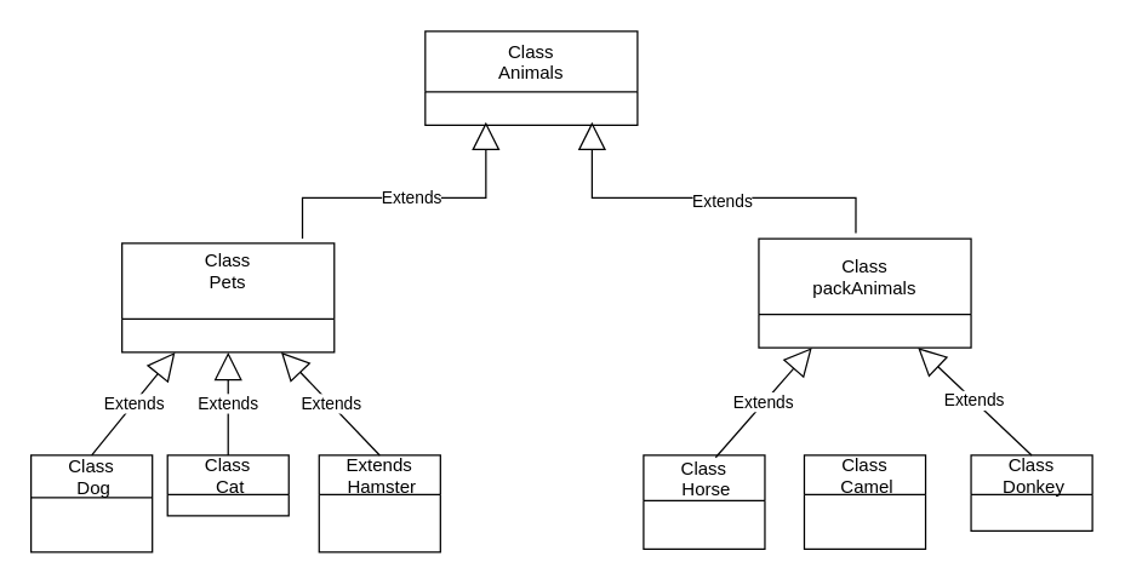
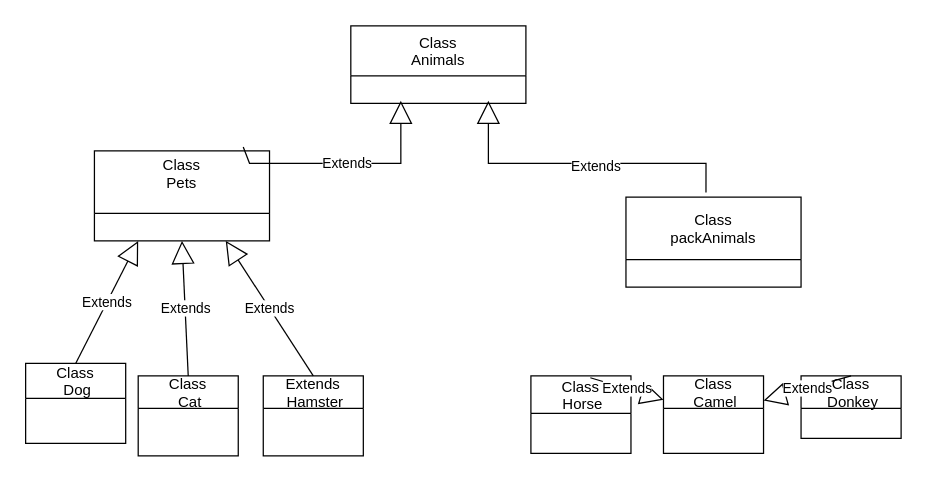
- <mxCell id="3" value="Class &#10;Pets&#10;" style="swimlane;fontStyle=0;childLayout=stackLayout;horizontal=1;startSize=50;fillColor=none;horizontalStack=0;resizeParent=1;resizeParentMax=0;resizeLast=0;collapsible=1;marginBottom=0;" parent="1" vertex="1"><mxGeometry x="80" y="160" width="140" height="72" as="geometry" /></mxCell>
+ <mxCell id="3" value="Class &#10;Pets&#10;" style="swimlane;fontStyle=0;childLayout=stackLayout;horizontal=1;startSize=50;fillColor=none;horizontalStack=0;resizeParent=1;resizeParentMax=0;resizeLast=0;collapsible=1;marginBottom=0;" parent="1" vertex="1"><mxGeometry x="75" y="120" width="140" height="72" as="geometry" /></mxCell>
- <mxCell id="17" value="Extends" style="endArrow=block;endSize=16;endFill=0;html=1;rounded=0;exitX=0.5;exitY=0;exitDx=0;exitDy=0;entryX=0.75;entryY=1;entryDx=0;entryDy=0;" parent="1" source="12" target="4" edge="1"><mxGeometry width="160" relative="1" as="geometry"><mxPoint x="320" y="330" as="sourcePoint" /><mxPoint x="480" y="330" as="targetPoint" /></mxGeometry></mxCell>
+ <mxCell id="17" value="Extends" style="endArrow=block;endSize=16;endFill=0;html=1;rounded=0;exitX=0.5;exitY=0;exitDx=0;exitDy=0;" parent="1" source="12" target="11" edge="1"><mxGeometry width="160" relative="1" as="geometry"><mxPoint x="320" y="330" as="sourcePoint" /><mxPoint x="480" y="330" as="targetPoint" /></mxGeometry></mxCell>
- <mxCell id="15" value="Extends" style="endArrow=block;endSize=16;endFill=0;html=1;rounded=0;exitX=0.594;exitY=0.023;exitDx=0;exitDy=0;exitPerimeter=0;entryX=0.25;entryY=1;entryDx=0;entryDy=0;" parent="1" source="13" target="4" edge="1"><mxGeometry width="160" relative="1" as="geometry"><mxPoint x="320" y="330" as="sourcePoint" /><mxPoint x="480" y="330" as="targetPoint" /></mxGeometry></mxCell>
+ <mxCell id="15" value="Extends" style="endArrow=block;endSize=16;endFill=0;html=1;rounded=0;exitX=0.594;exitY=0.023;exitDx=0;exitDy=0;exitPerimeter=0;" parent="1" source="13" target="11" edge="1"><mxGeometry width="160" relative="1" as="geometry"><mxPoint x="320" y="330" as="sourcePoint" /><mxPoint x="480" y="330" as="targetPoint" /></mxGeometry></mxCell>
- <mxCell id="8" value="Class&#10; Cat" style="swimlane;fontStyle=0;childLayout=stackLayout;horizontal=1;startSize=26;fillColor=none;horizontalStack=0;resizeParent=1;resizeParentMax=0;resizeLast=0;collapsible=1;marginBottom=0;" parent="1" vertex="1"><mxGeometry x="110" y="300" width="80" height="40" as="geometry" /></mxCell>
+ <mxCell id="8" value="Class&#10; Cat" style="swimlane;fontStyle=0;childLayout=stackLayout;horizontal=1;startSize=26;fillColor=none;horizontalStack=0;resizeParent=1;resizeParentMax=0;resizeLast=0;collapsible=1;marginBottom=0;" parent="1" vertex="1"><mxGeometry x="110" y="300" width="80" height="64" as="geometry" /></mxCell>
- <mxCell id="7" value="Class&#10; Dog" style="swimlane;fontStyle=0;childLayout=stackLayout;horizontal=1;startSize=28;fillColor=none;horizontalStack=0;resizeParent=1;resizeParentMax=0;resizeLast=0;collapsible=1;marginBottom=0;" parent="1" vertex="1"><mxGeometry x="20" y="300" width="80" height="64" as="geometry" /></mxCell>
+ <mxCell id="7" value="Class&#10; Dog" style="swimlane;fontStyle=0;childLayout=stackLayout;horizontal=1;startSize=28;fillColor=none;horizontalStack=0;resizeParent=1;resizeParentMax=0;resizeLast=0;collapsible=1;marginBottom=0;" parent="1" vertex="1"><mxGeometry x="20" y="290" width="80" height="64" as="geometry" /></mxCell>
